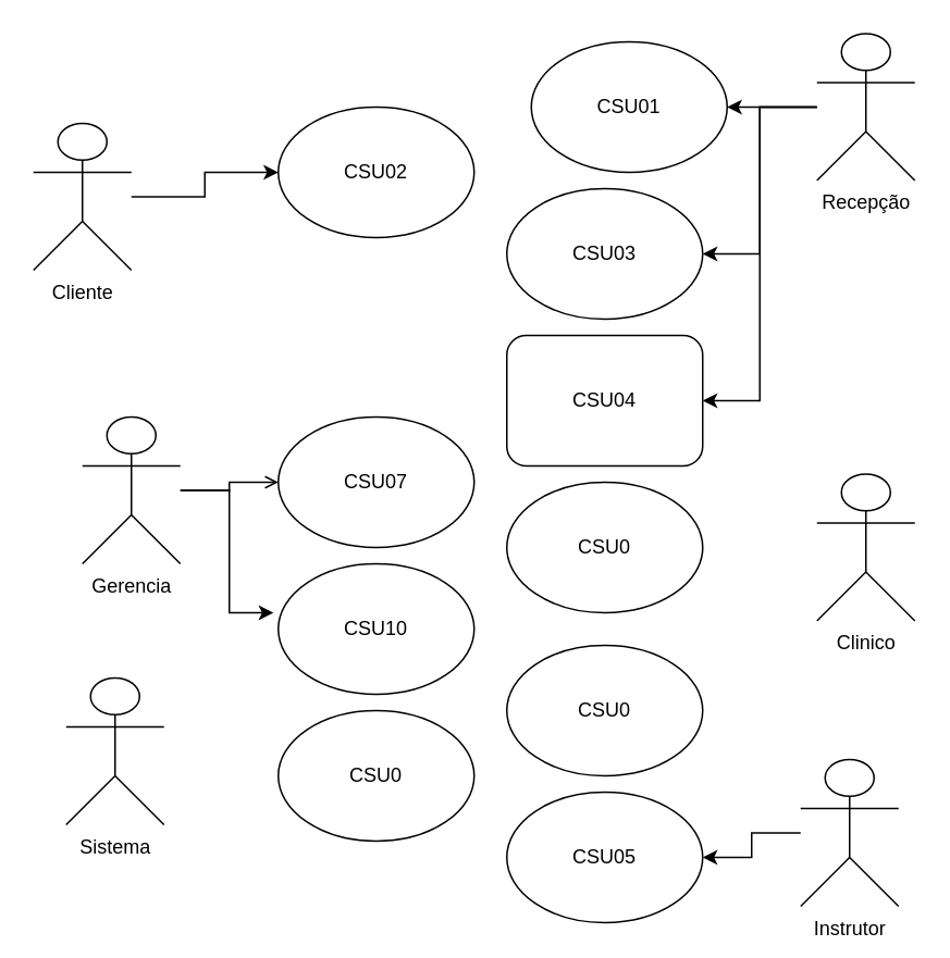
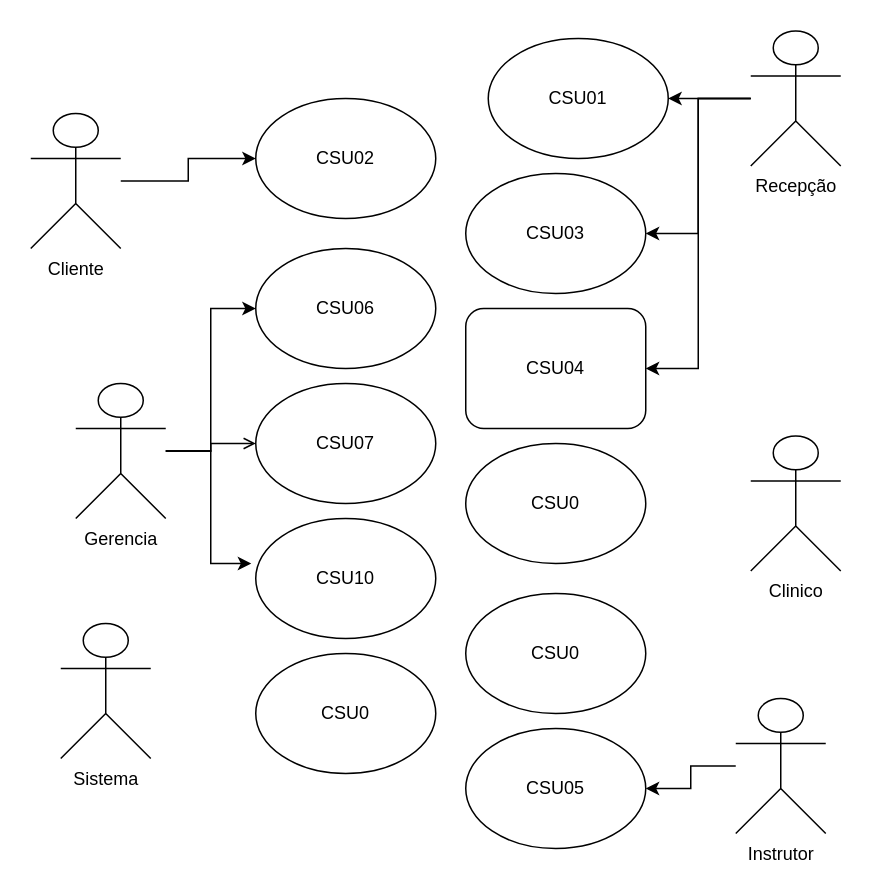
+ <mxCell id="9" value="CSU06" style="ellipse;whiteSpace=wrap;html=1;" parent="1" vertex="1"><mxGeometry x="170" y="165" width="120" height="80" as="geometry" /></mxCell>
+ <mxCell id="20" style="edgeStyle=orthogonalEdgeStyle;rounded=0;orthogonalLoop=1;jettySize=auto;html=1;entryX=0;entryY=0.5;entryDx=0;entryDy=0;" parent="1" source="22" target="9" edge="1"><mxGeometry relative="1" as="geometry" /></mxCell>
